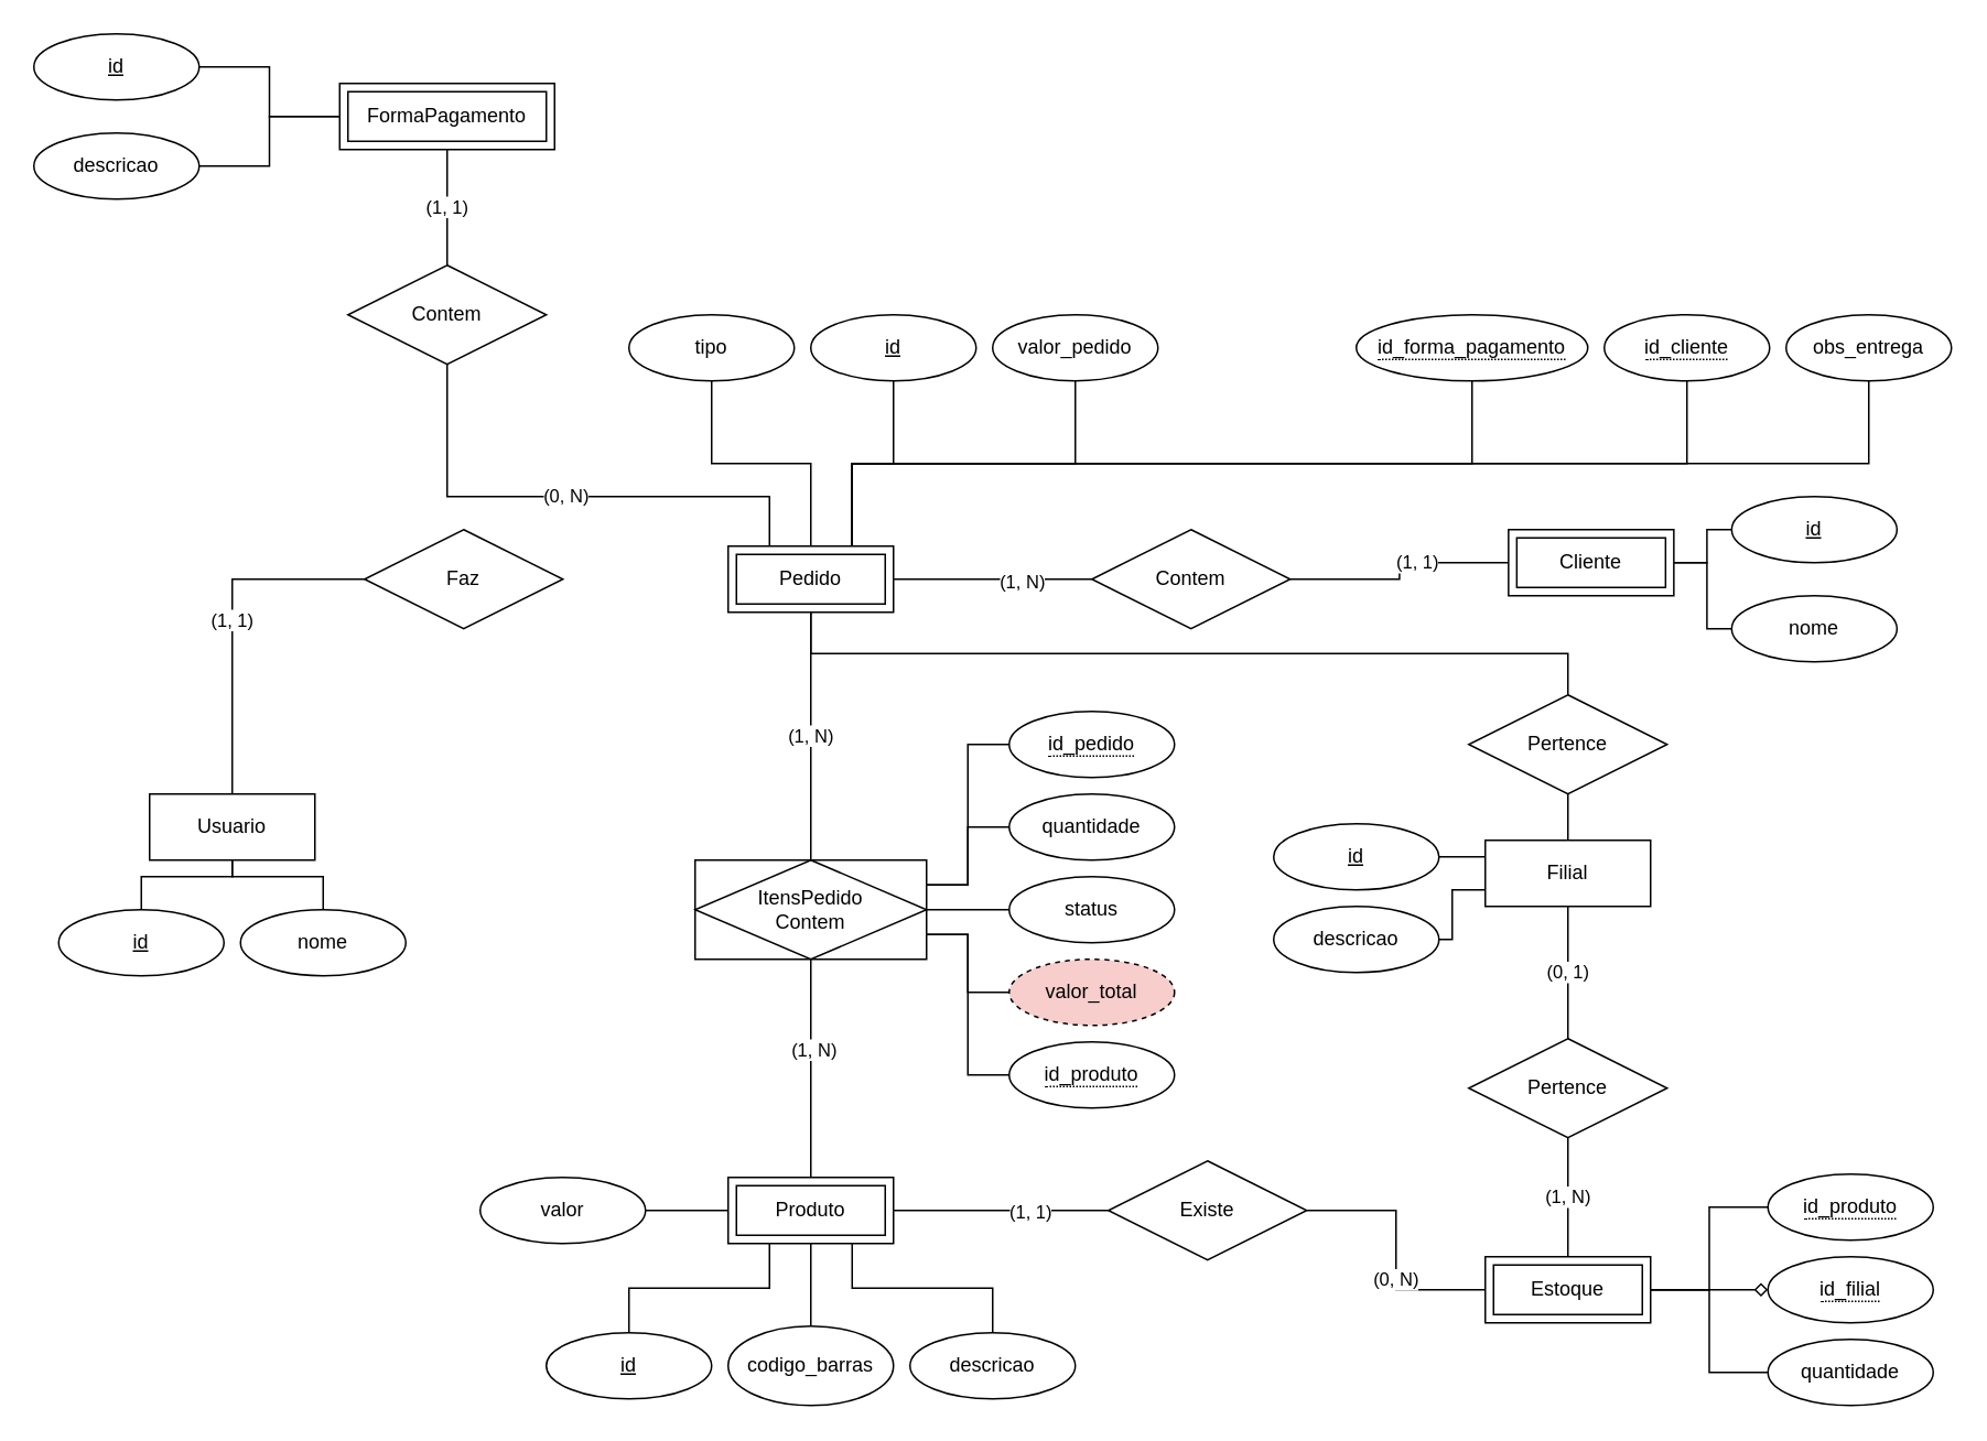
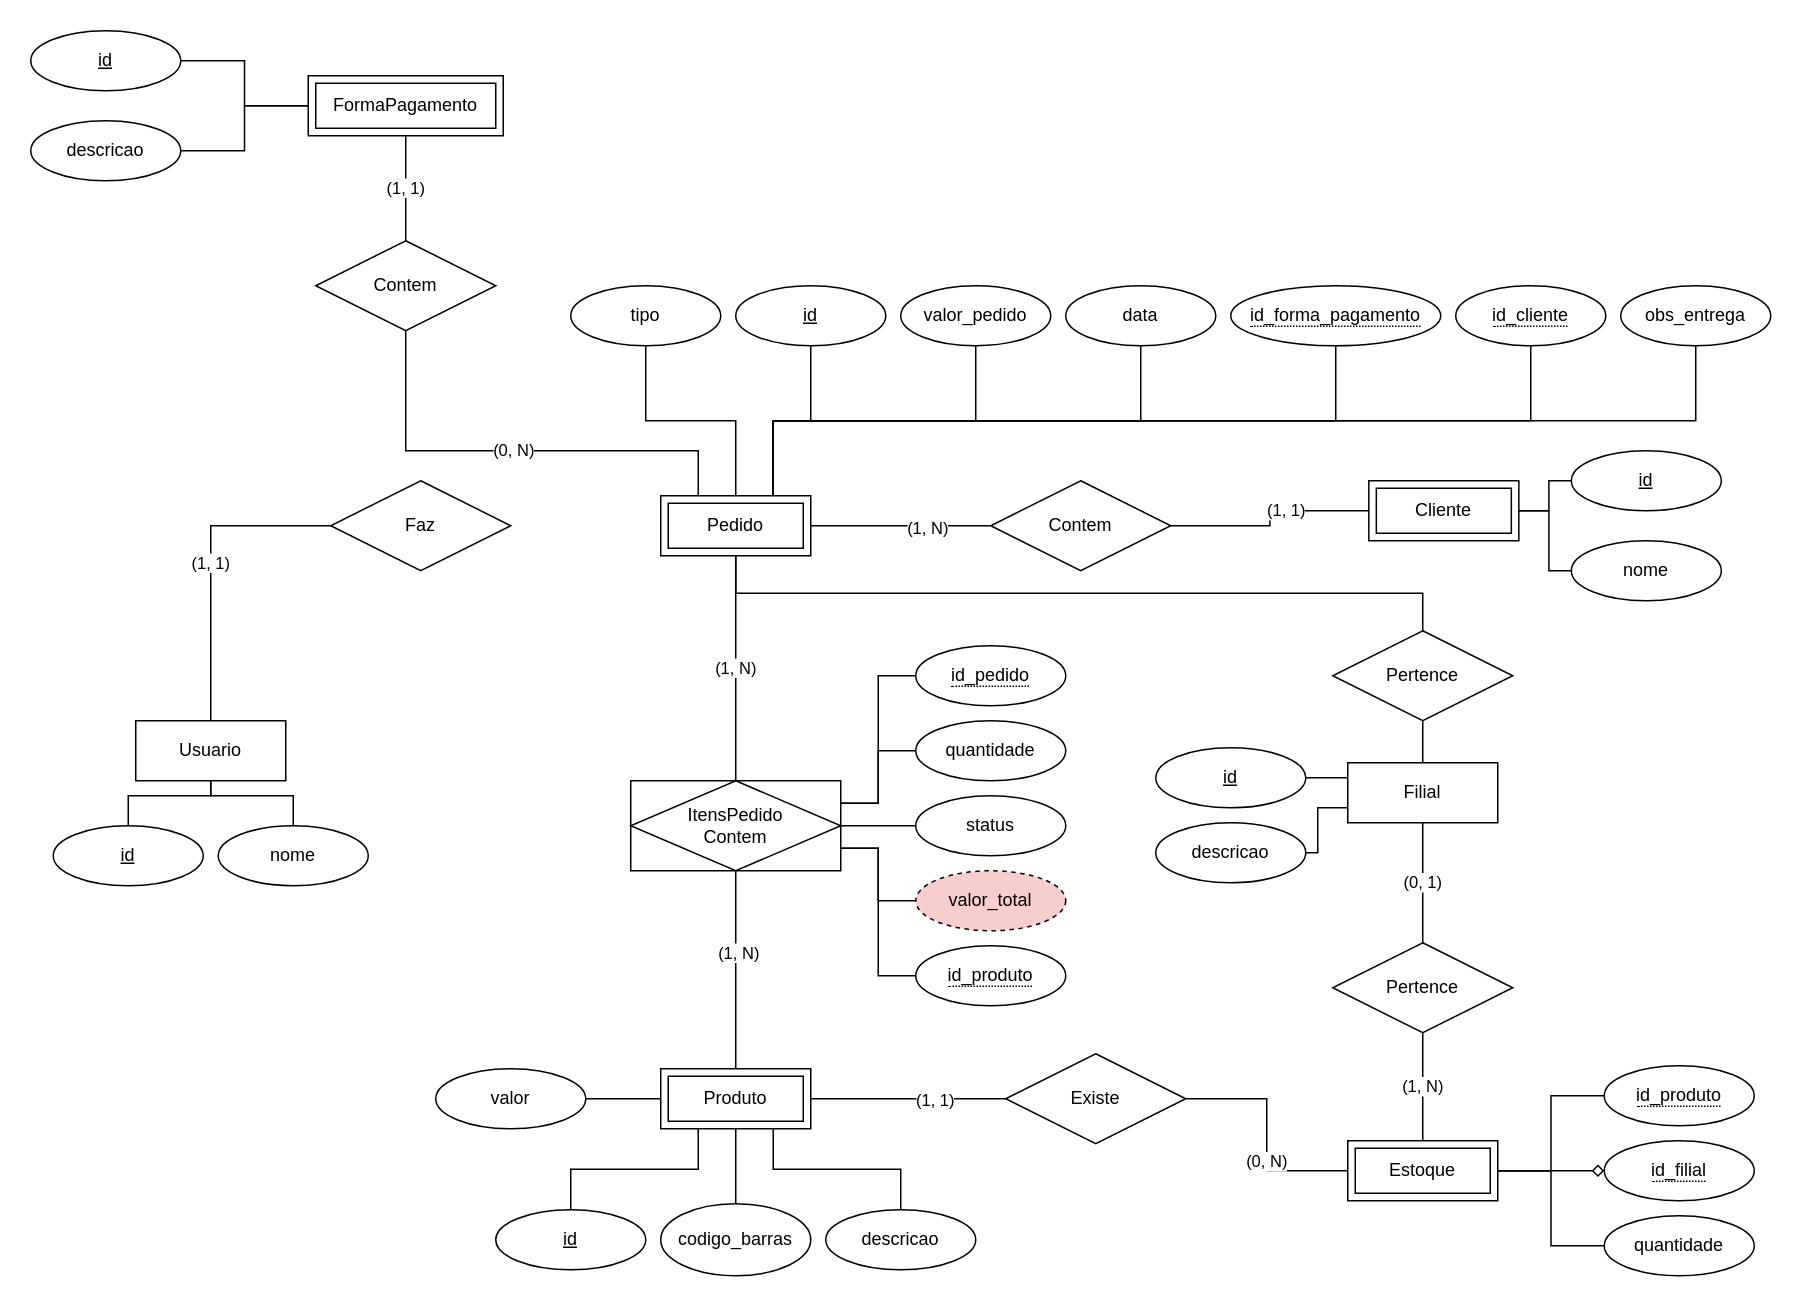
+ <mxCell id="70" value="data" style="ellipse;whiteSpace=wrap;html=1;align=center;" parent="1" vertex="1"><mxGeometry x="710" y="190" width="100" height="40" as="geometry" /></mxCell>
+ <mxCell id="6" style="edgeStyle=orthogonalEdgeStyle;rounded=0;orthogonalLoop=1;jettySize=auto;html=1;exitX=0.75;exitY=0;exitDx=0;exitDy=0;entryX=0.5;entryY=1;entryDx=0;entryDy=0;endArrow=none;endFill=0;" parent="1" source="12" target="70" edge="1"><mxGeometry relative="1" as="geometry" /></mxCell>
